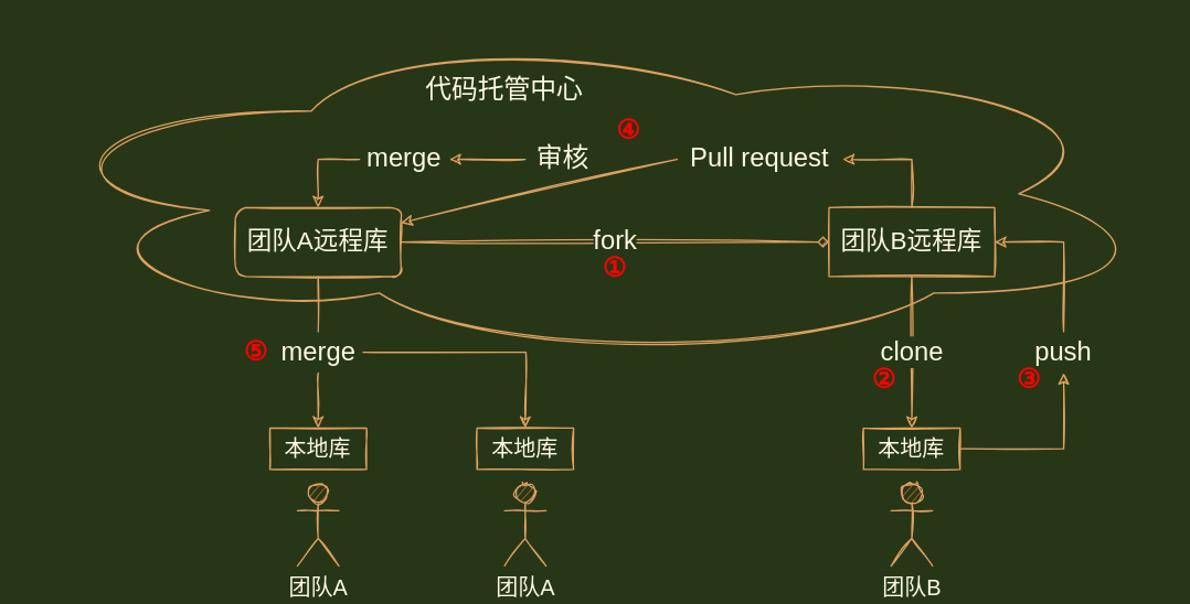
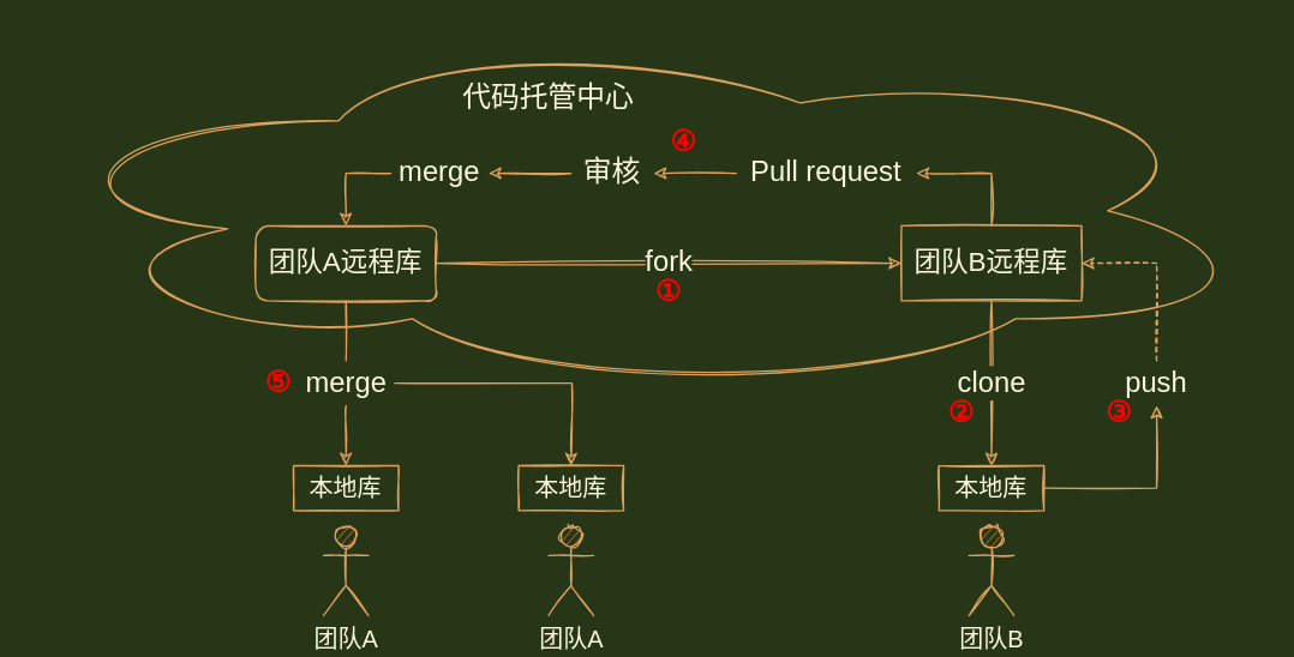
- <mxCell id="22" value="" style="endArrow=classic;html=1;rounded=0;fontSize=19;exitX=0;exitY=0.5;exitDx=0;exitDy=0;sketch=1;labelBackgroundColor=#283618;strokeColor=#DDA15E;fontColor=#FEFAE0;" parent="1" source="21" target="12" edge="1"><mxGeometry width="50" height="50" relative="1" as="geometry"><mxPoint x="470" y="210" as="sourcePoint" /><mxPoint x="520" y="160" as="targetPoint" /></mxGeometry></mxCell>
+ <mxCell id="22" value="" style="endArrow=classic;html=1;rounded=0;fontSize=19;entryX=1;entryY=0.5;entryDx=0;entryDy=0;exitX=0;exitY=0.5;exitDx=0;exitDy=0;sketch=1;labelBackgroundColor=#283618;strokeColor=#DDA15E;fontColor=#FEFAE0;" parent="1" source="21" target="23" edge="1"><mxGeometry width="50" height="50" relative="1" as="geometry"><mxPoint x="470" y="210" as="sourcePoint" /><mxPoint x="520" y="160" as="targetPoint" /></mxGeometry></mxCell>
- <mxCell id="15" value="fork" style="endArrow=diamond;html=1;rounded=0;fontSize=19;exitX=1;exitY=0.5;exitDx=0;exitDy=0;entryX=0;entryY=0.5;entryDx=0;entryDy=0;sketch=1;labelBackgroundColor=#283618;strokeColor=#DDA15E;fontColor=#FEFAE0;" parent="1" source="12" target="14" edge="1"><mxGeometry width="50" height="50" relative="1" as="geometry"><mxPoint x="430" y="250" as="sourcePoint" /><mxPoint x="480" y="200" as="targetPoint" /></mxGeometry></mxCell>
+ <mxCell id="15" value="fork" style="endArrow=classic;html=1;rounded=0;fontSize=19;exitX=1;exitY=0.5;exitDx=0;exitDy=0;entryX=0;entryY=0.5;entryDx=0;entryDy=0;sketch=1;labelBackgroundColor=#283618;strokeColor=#DDA15E;fontColor=#FEFAE0;" parent="1" source="12" target="14" edge="1"><mxGeometry width="50" height="50" relative="1" as="geometry"><mxPoint x="430" y="250" as="sourcePoint" /><mxPoint x="480" y="200" as="targetPoint" /></mxGeometry></mxCell>
- <mxCell id="19" value="" style="endArrow=classic;html=1;rounded=0;fontSize=19;exitX=0.5;exitY=0;exitDx=0;exitDy=0;edgeStyle=orthogonalEdgeStyle;entryX=1;entryY=0.5;entryDx=0;entryDy=0;sketch=1;labelBackgroundColor=#283618;strokeColor=#DDA15E;fontColor=#FEFAE0;" parent="1" source="18" target="14" edge="1"><mxGeometry width="50" height="50" relative="1" as="geometry"><mxPoint x="705" y="335" as="sourcePoint" /><mxPoint x="770" y="280" as="targetPoint" /></mxGeometry></mxCell>
+ <mxCell id="19" value="" style="endArrow=classic;html=1;rounded=0;fontSize=19;exitX=0.5;exitY=0;exitDx=0;exitDy=0;edgeStyle=orthogonalEdgeStyle;entryX=1;entryY=0.5;entryDx=0;entryDy=0;sketch=1;labelBackgroundColor=#283618;strokeColor=#DDA15E;fontColor=#FEFAE0;dashed=1;" parent="1" source="18" target="14" edge="1"><mxGeometry width="50" height="50" relative="1" as="geometry"><mxPoint x="705" y="335" as="sourcePoint" /><mxPoint x="770" y="280" as="targetPoint" /></mxGeometry></mxCell>
